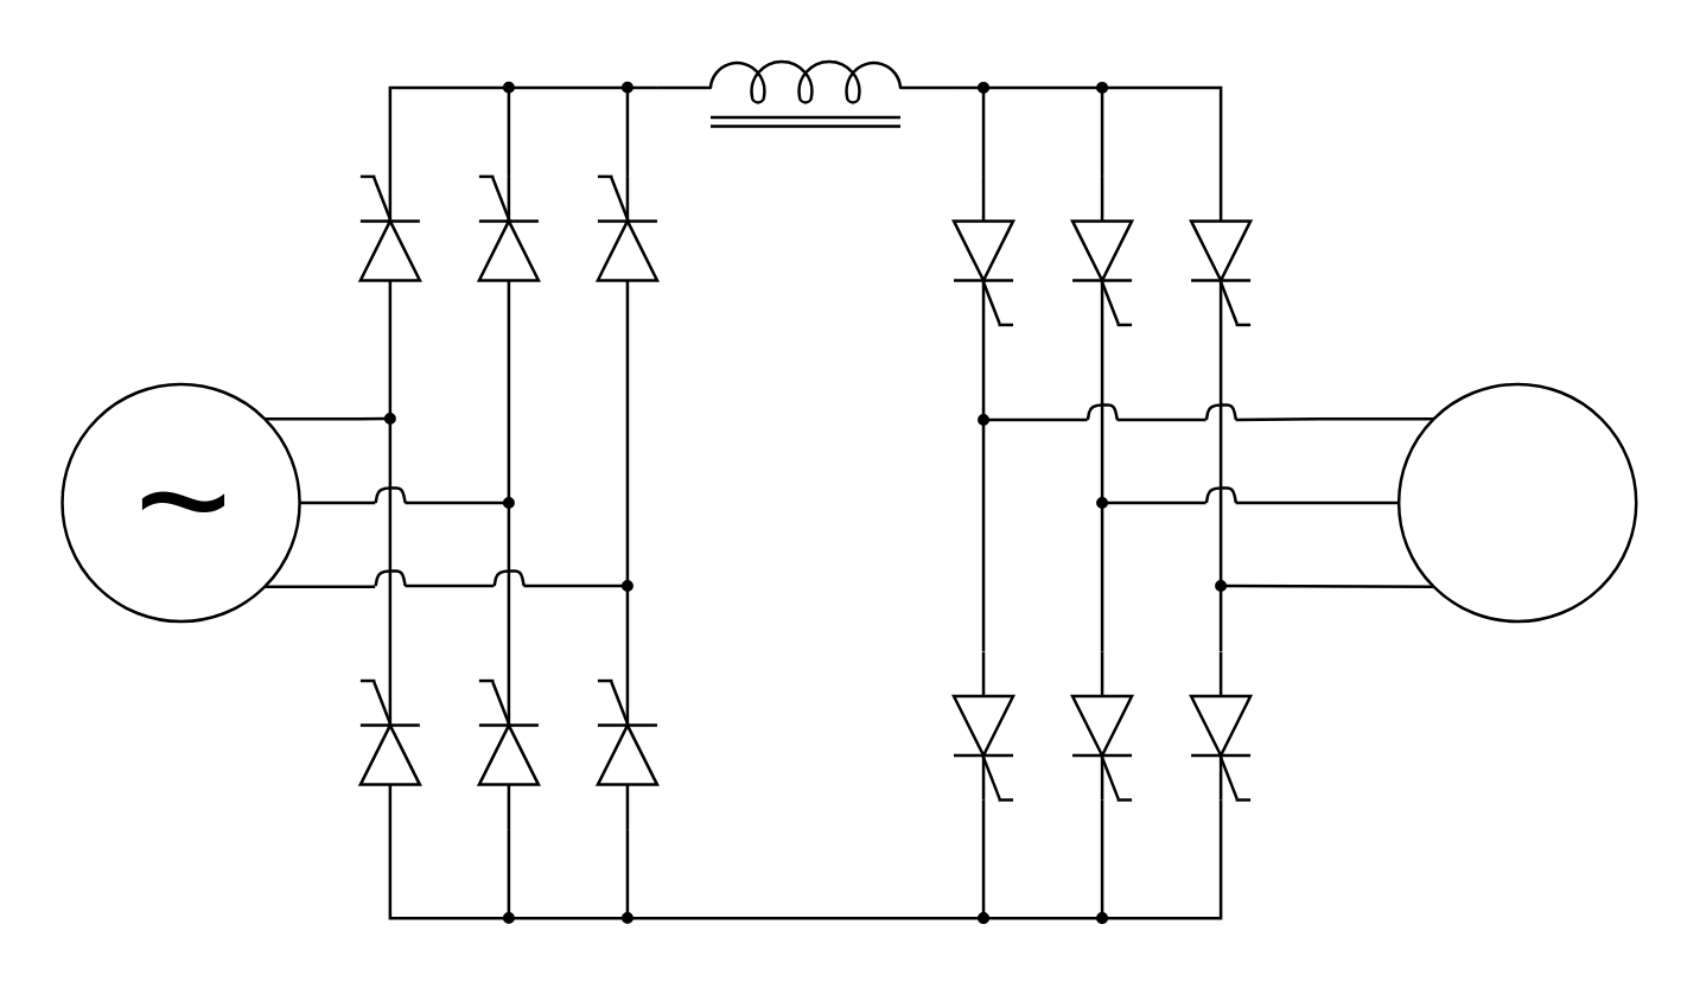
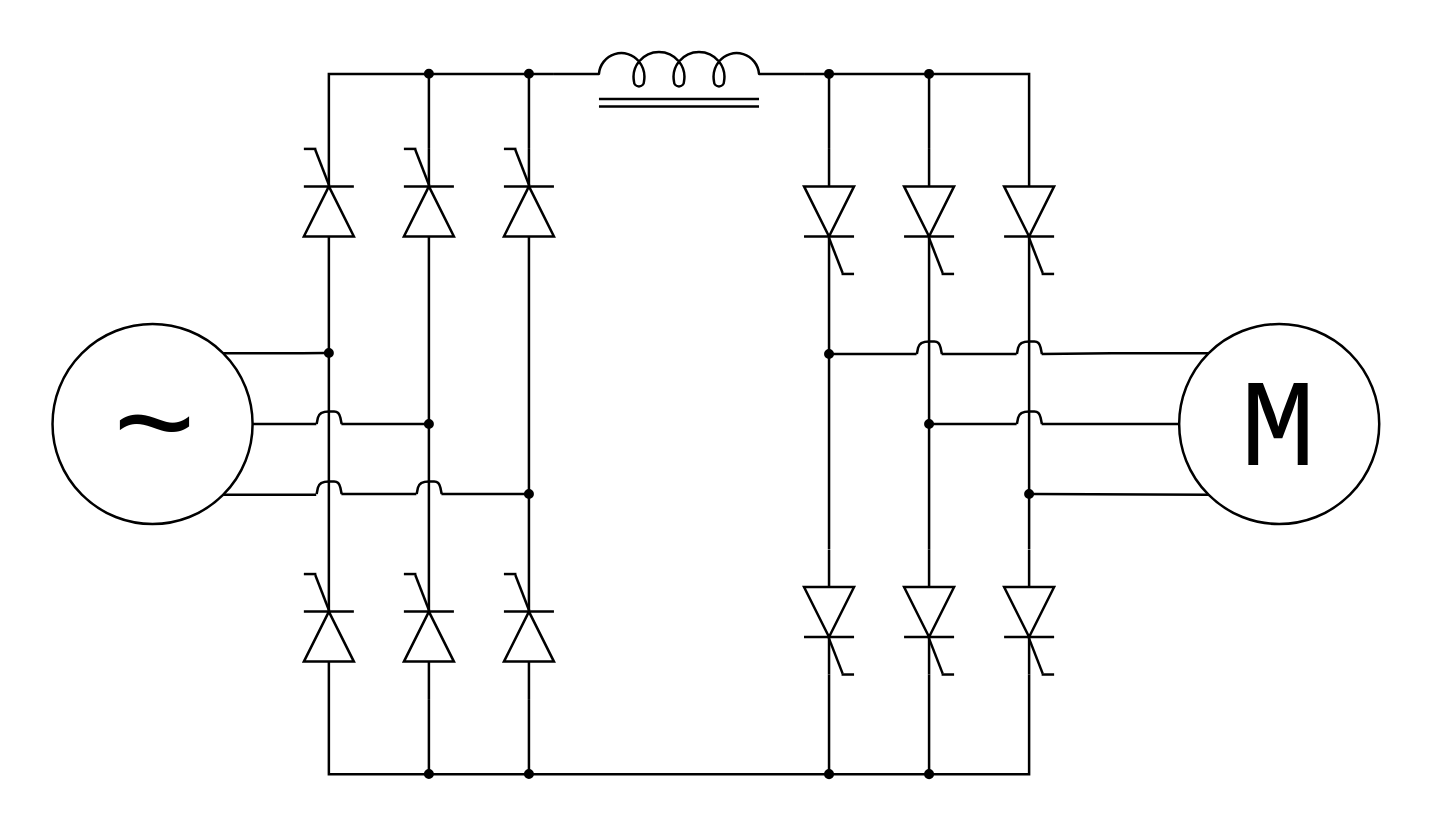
+ <mxCell id="63" value="&lt;font style=&quot;font-size: 50px&quot; face=&quot;Courier New&quot;&gt;M&lt;/font&gt;" style="text;html=1;resizable=0;points=[];autosize=1;align=left;verticalAlign=top;spacingTop=-4;fontSize=56;" parent="1" vertex="1"><mxGeometry x="494" y="130" width="45" height="75" as="geometry" /></mxCell>
